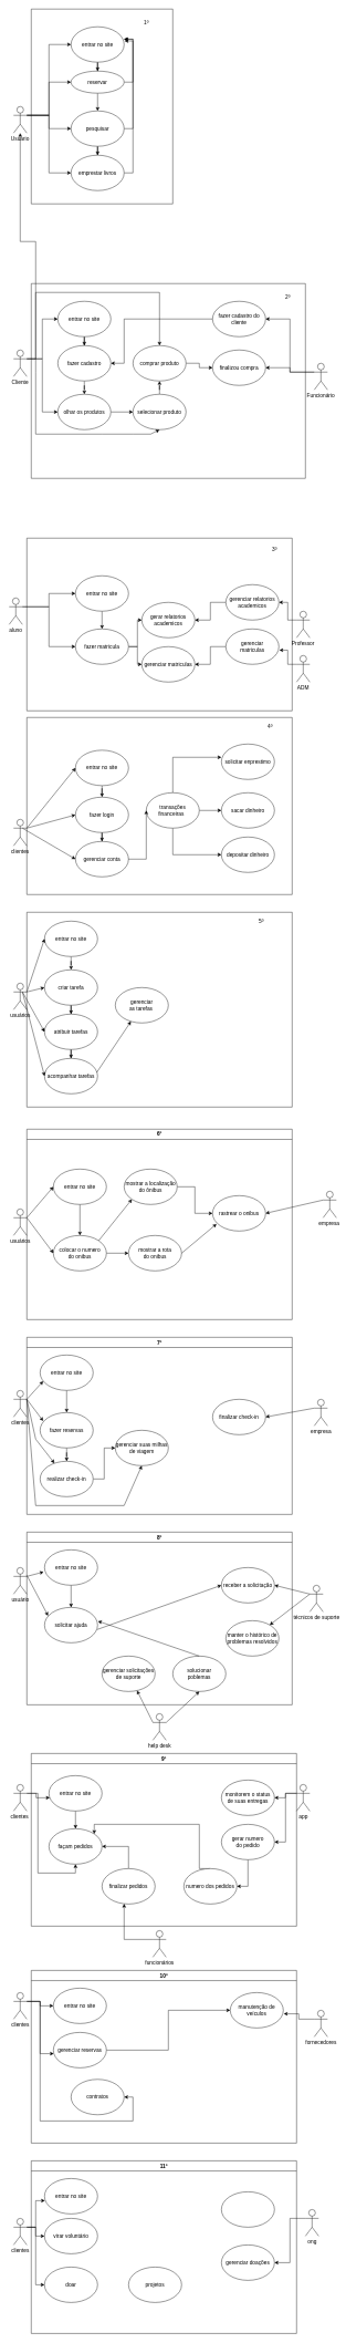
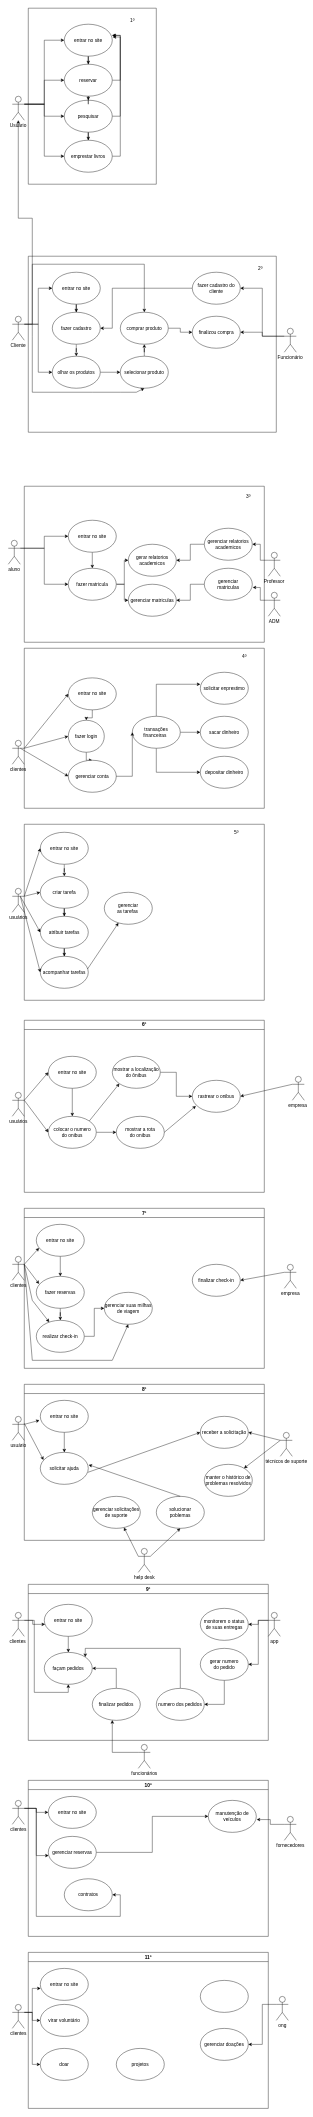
- <mxCell id="12" value="reservar" style="ellipse;whiteSpace=wrap;html=1;" parent="1" vertex="1"><mxGeometry x="160" y="160" width="120" height="50" as="geometry" /></mxCell>
+ <mxCell id="12" value="reservar" style="ellipse;whiteSpace=wrap;html=1;" parent="1" vertex="1"><mxGeometry x="160" y="160" width="120" height="80" as="geometry" /></mxCell>
- <mxCell id="63" value="fazer login" style="ellipse;whiteSpace=wrap;html=1;" parent="1" vertex="1"><mxGeometry x="170" y="1800" width="120" height="80" as="geometry" /></mxCell>
+ <mxCell id="63" value="fazer login" style="ellipse;whiteSpace=wrap;html=1;" parent="1" vertex="1"><mxGeometry x="170" y="1800" width="90" height="80" as="geometry" /></mxCell>
- <mxCell id="158" value="numero dos pedidos" style="ellipse;whiteSpace=wrap;html=1;" vertex="1" parent="152"><mxGeometry x="345" y="260" width="120" height="80" as="geometry" /></mxCell>
+ <mxCell id="158" value="numero dos pedidos" style="ellipse;whiteSpace=wrap;html=1;" vertex="1" parent="152"><mxGeometry x="320" y="260" width="120" height="80" as="geometry" /></mxCell>
